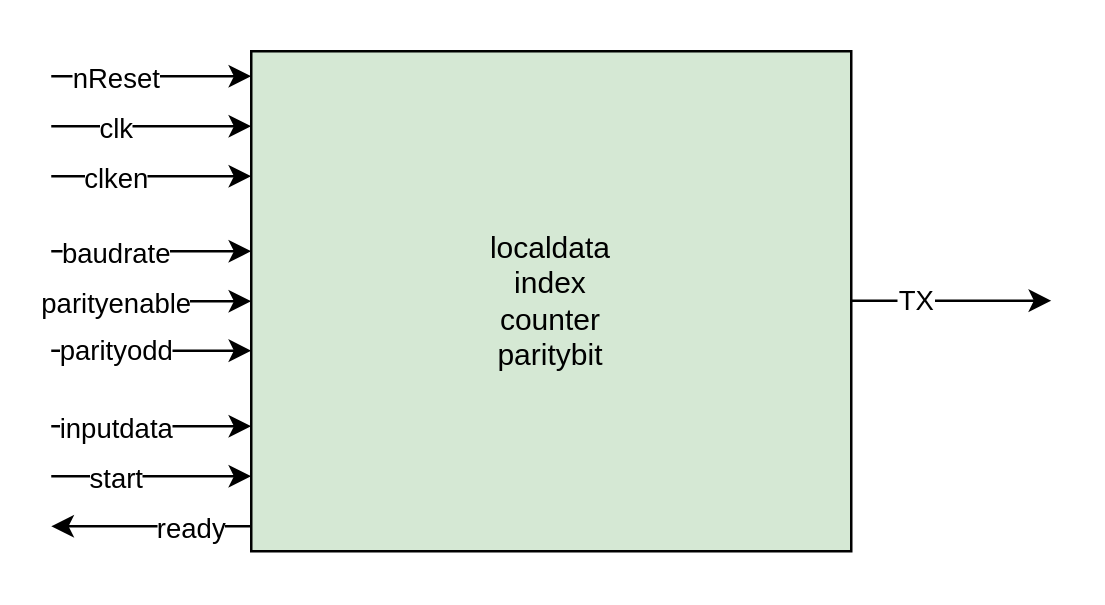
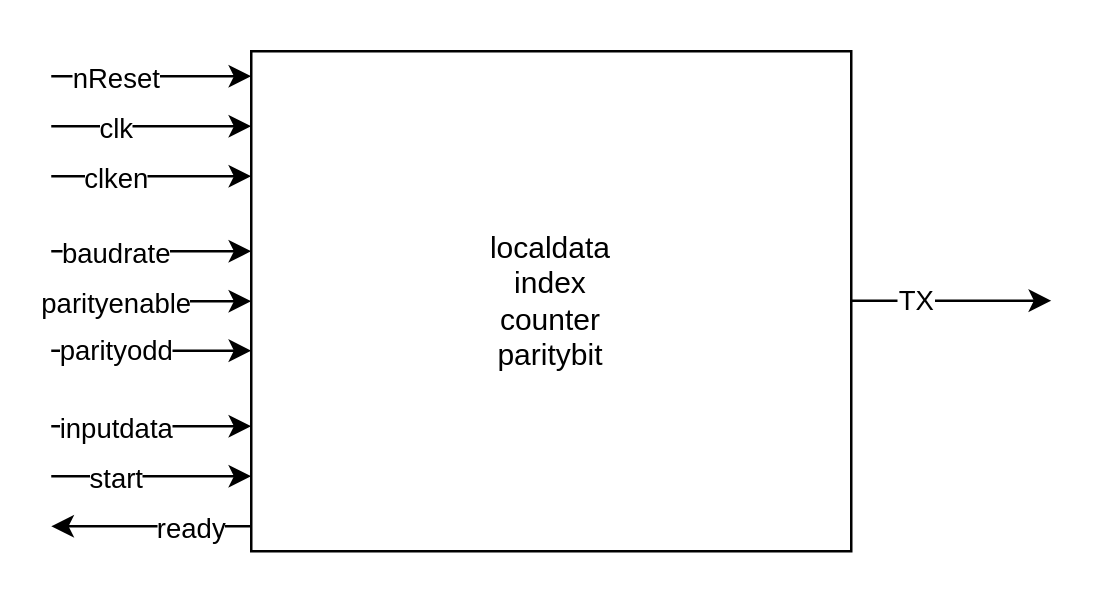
- <mxCell id="2" value="localdata&lt;br&gt;index&lt;br&gt;counter&lt;br&gt;paritybit" style="rounded=0;whiteSpace=wrap;html=1;fillColor=#d5e8d4;" vertex="1" parent="1"><mxGeometry x="100" y="20" width="240" height="200" as="geometry" /></mxCell>
+ <mxCell id="2" value="localdata&lt;br&gt;index&lt;br&gt;counter&lt;br&gt;paritybit" style="rounded=0;whiteSpace=wrap;html=1;" vertex="1" parent="1"><mxGeometry x="100" y="20" width="240" height="200" as="geometry" /></mxCell>
